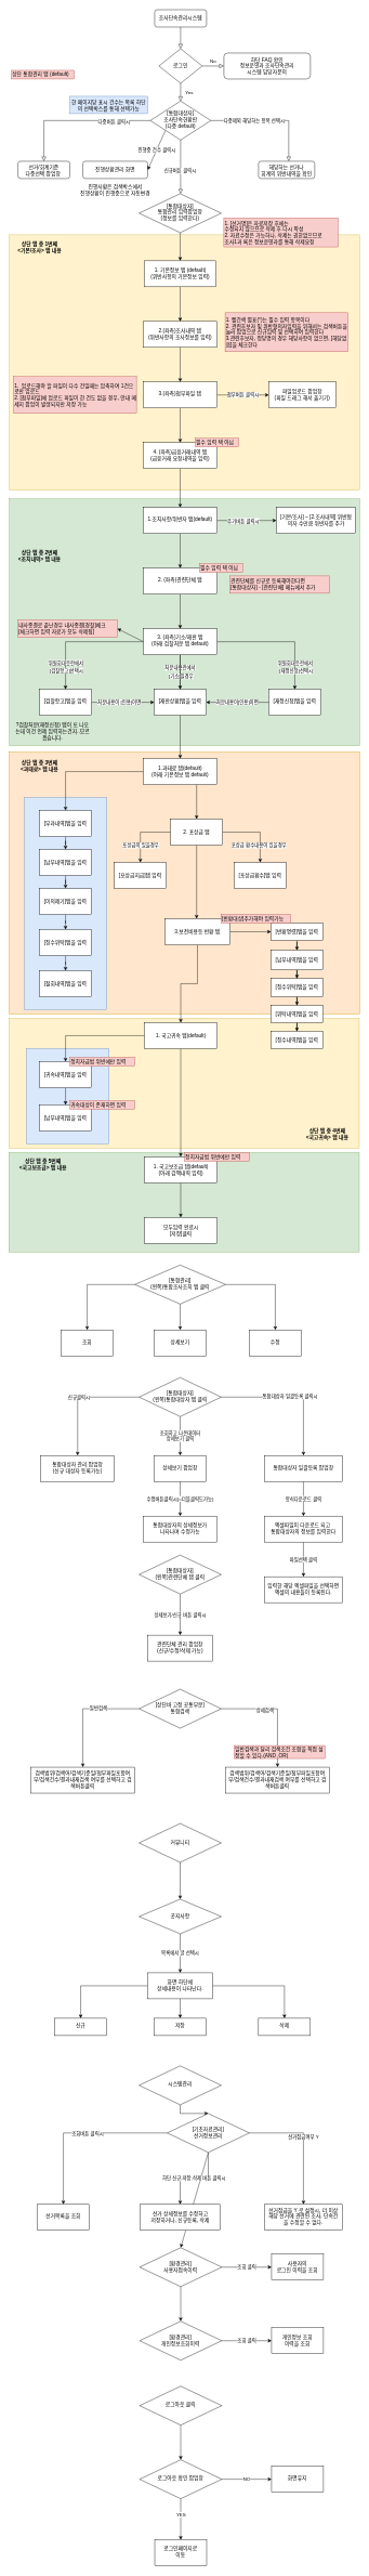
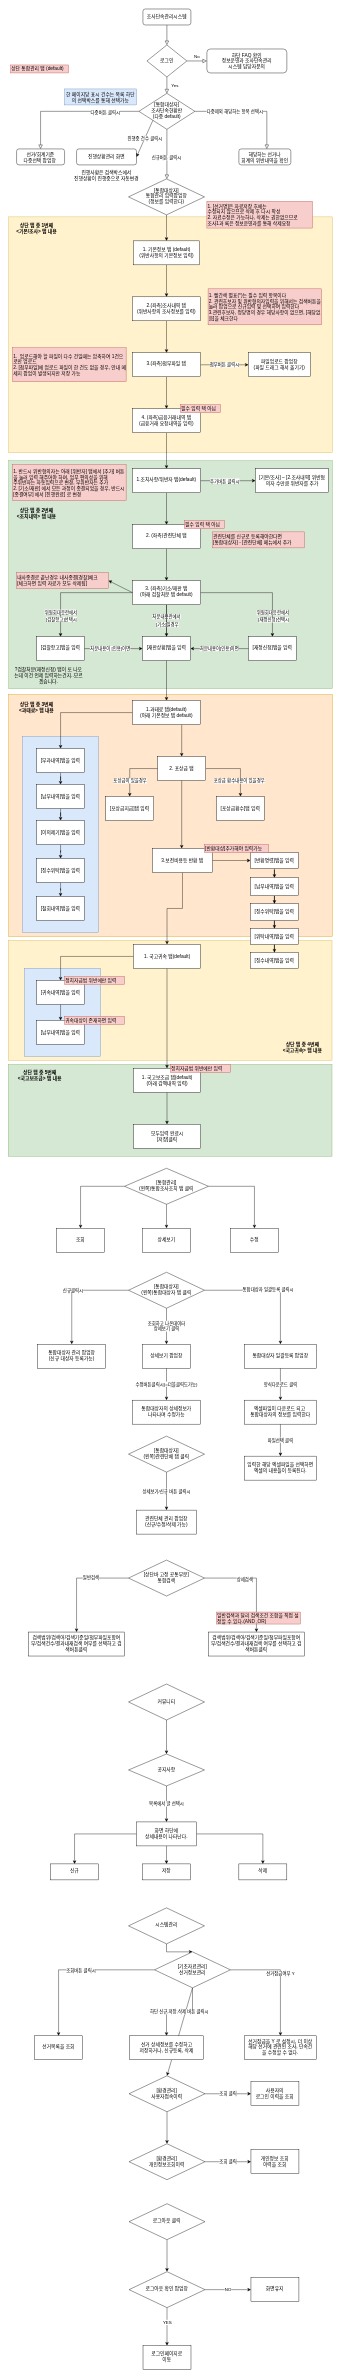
+ <mxCell id="51" value="1. 반드시 위반혐의자는 아래 [위반자] 탭에서 [추가] 버튼을 눌러 입력 해주어야 하며, 업무 편의성을 위해&lt;br&gt; 주위반자는 자동입력으로 변경, 부위반자는 추가&lt;br&gt;2. [기소/재판] 에서 모든 과정이 종결되었을 경우, 반드시 [종결여부] 에서 [진행완료] 로 변경" style="text;html=1;strokeColor=#b85450;fillColor=#f8cecc;align=left;verticalAlign=middle;whiteSpace=wrap;rounded=0;" parent="1" vertex="1"><mxGeometry x="31" y="1160" width="284" height="90" as="geometry" /></mxCell>
